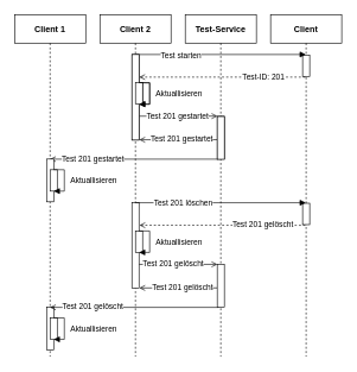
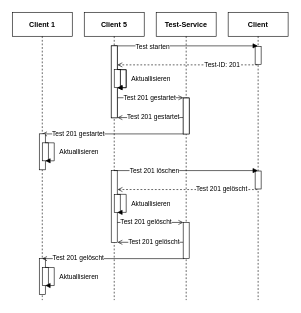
- <mxCell id="24" value="Client 2" style="shape=umlLifeline;perimeter=lifelinePerimeter;container=1;collapsible=0;recursiveResize=0;rounded=0;shadow=0;strokeWidth=1;fontStyle=1" parent="1" vertex="1"><mxGeometry x="140" y="20" width="100" height="480" as="geometry" /></mxCell>
+ <mxCell id="24" value="Client 5" style="shape=umlLifeline;perimeter=lifelinePerimeter;container=1;collapsible=0;recursiveResize=0;rounded=0;shadow=0;strokeWidth=1;fontStyle=1" parent="1" vertex="1"><mxGeometry x="140" y="20" width="100" height="480" as="geometry" /></mxCell>
